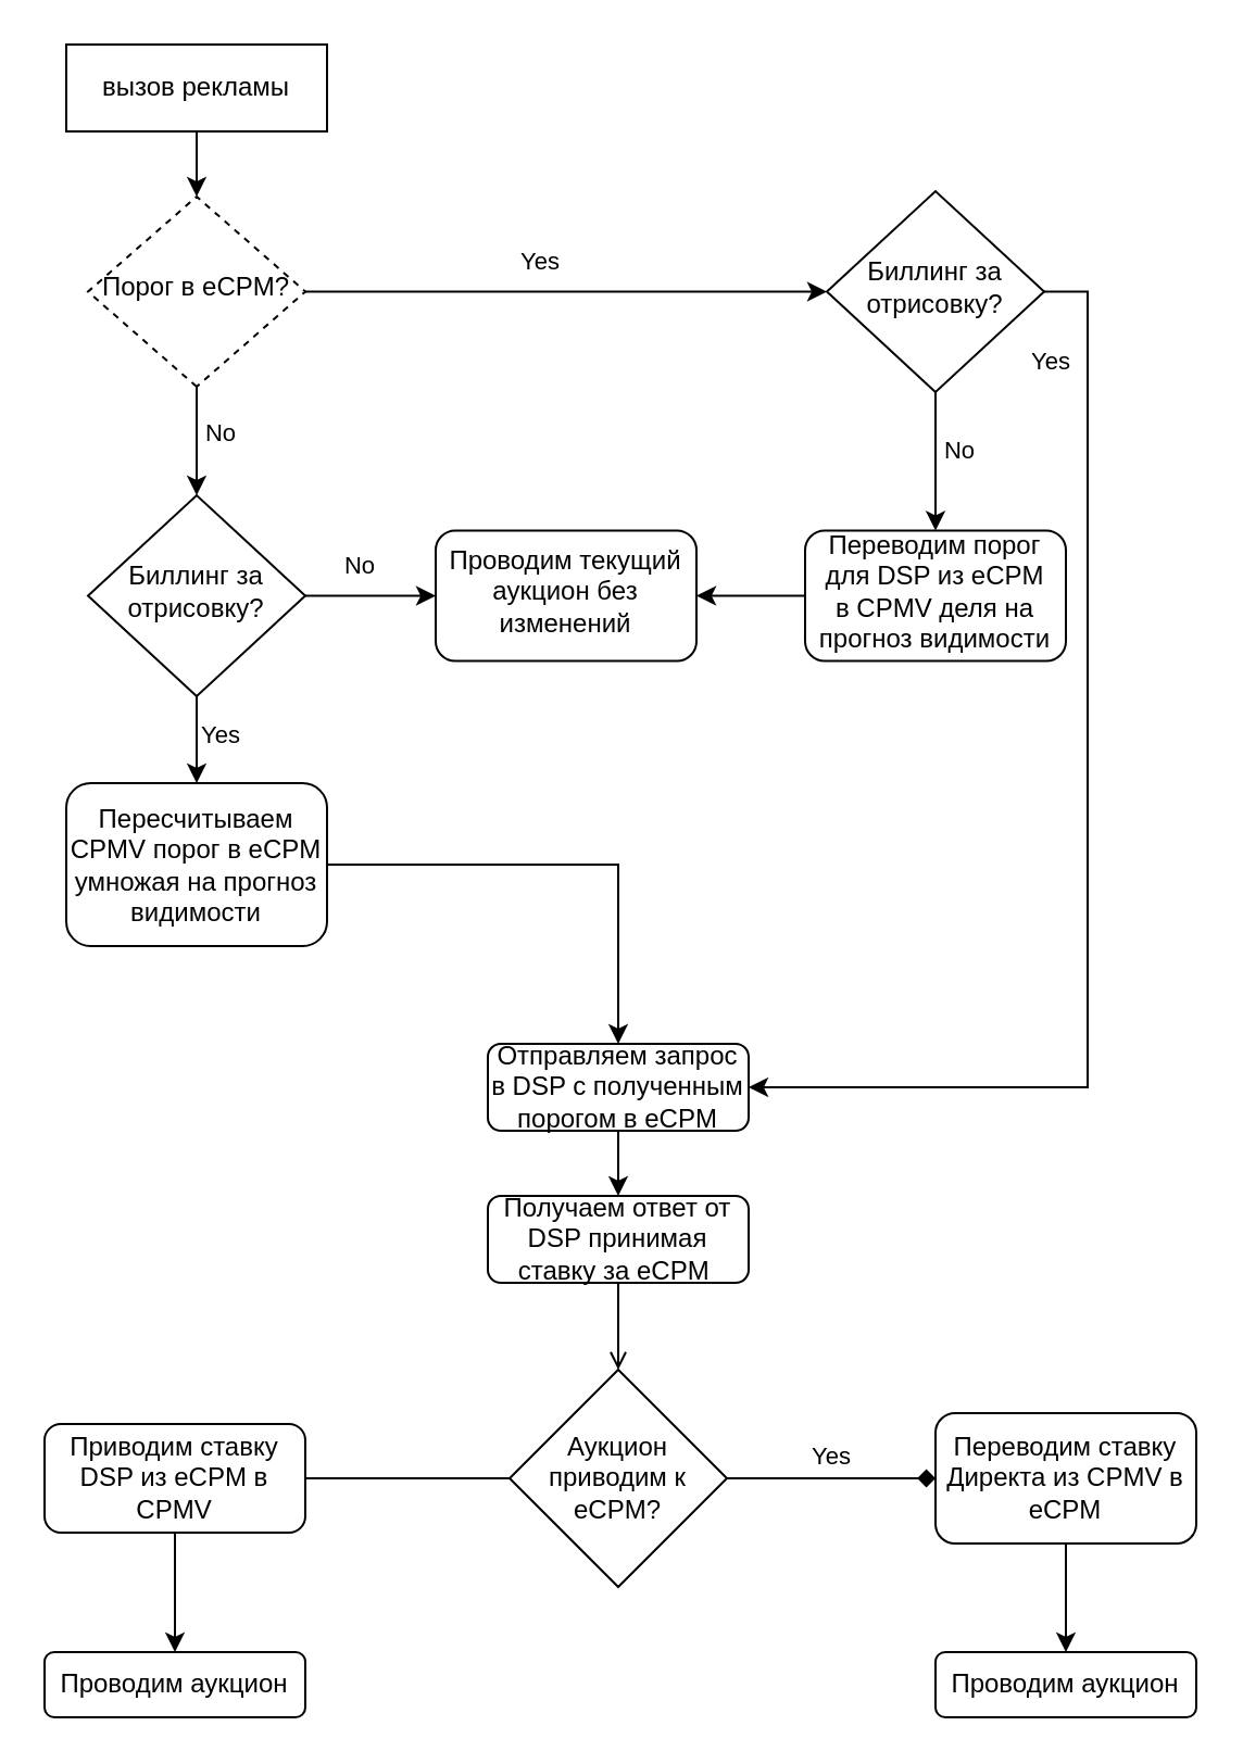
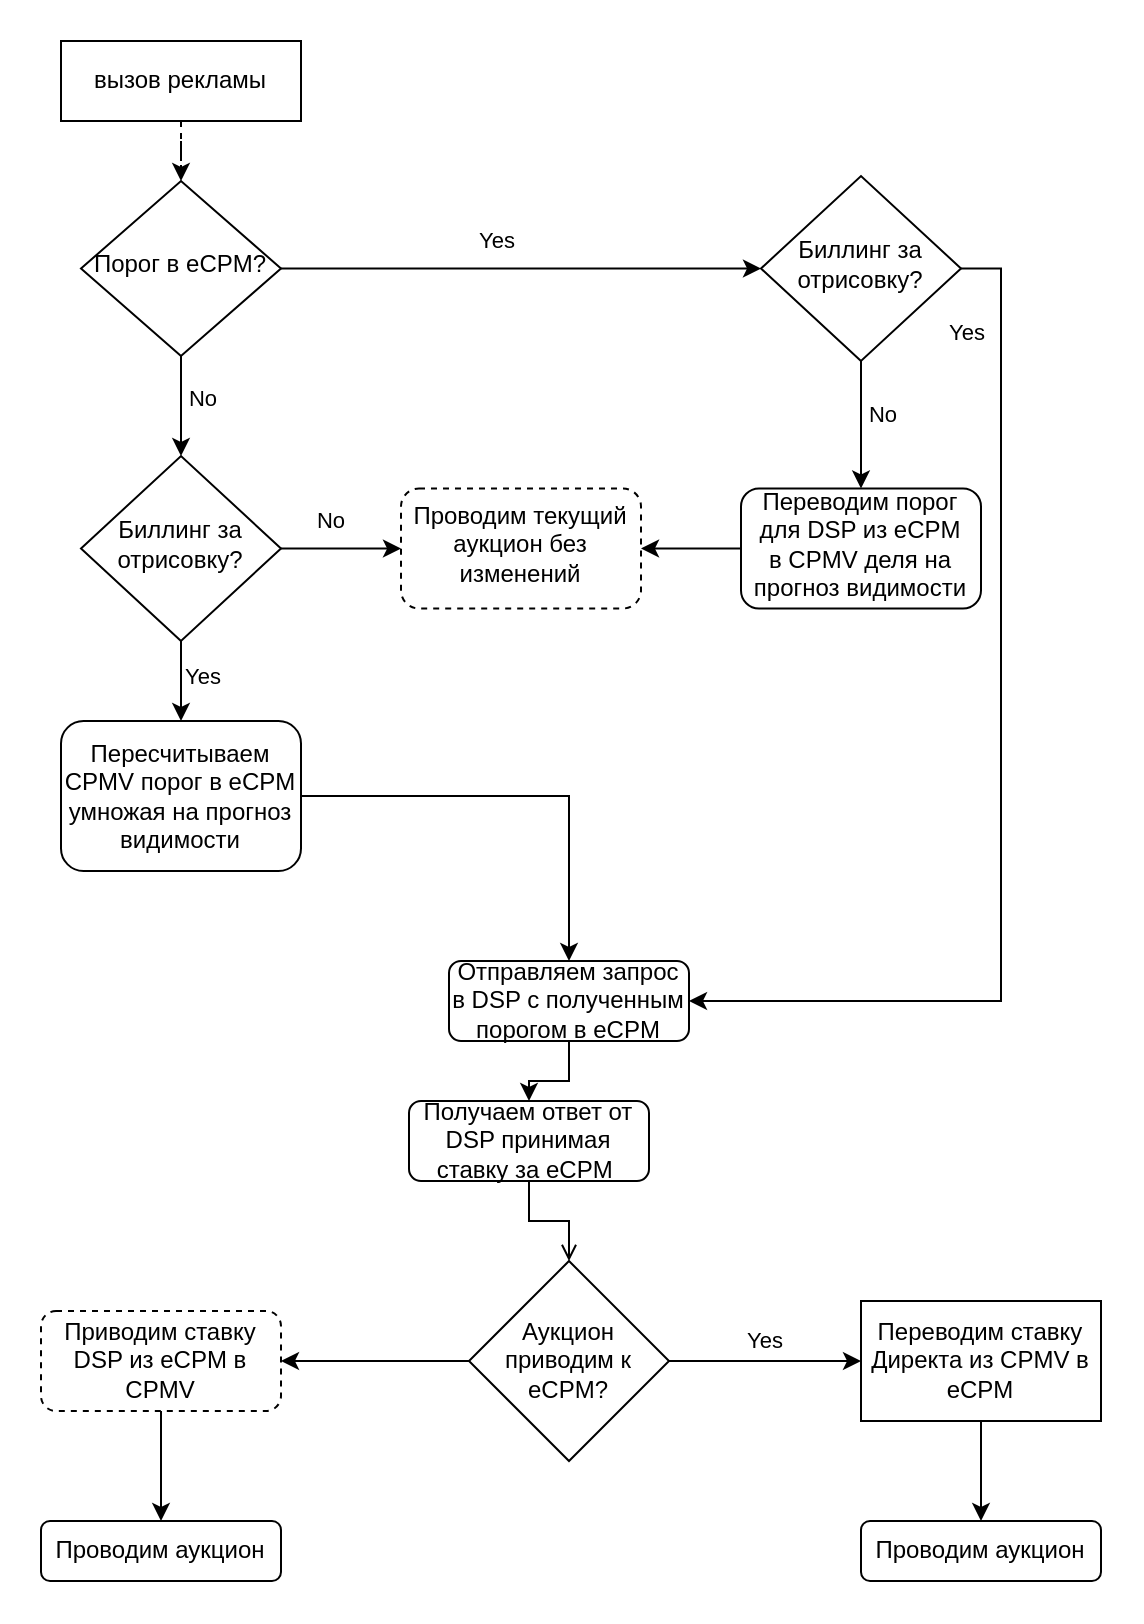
- <mxCell id="2" style="edgeStyle=orthogonalEdgeStyle;rounded=0;sketch=0;orthogonalLoop=1;jettySize=auto;html=1;entryX=0.5;entryY=1;entryDx=0;entryDy=0;" edge="1" parent="1" source="3" target="13"><mxGeometry relative="1" as="geometry" /></mxCell>
+ <mxCell id="2" style="edgeStyle=orthogonalEdgeStyle;rounded=0;sketch=0;orthogonalLoop=1;jettySize=auto;html=1;entryX=0.5;entryY=1;entryDx=0;entryDy=0;dashed=1;" edge="1" parent="1" source="3" target="13"><mxGeometry relative="1" as="geometry" /></mxCell>
- <mxCell id="13" value="Порог в eCPM?" style="rhombus;whiteSpace=wrap;html=1;shadow=0;fontFamily=Helvetica;fontSize=12;align=center;strokeWidth=1;spacing=6;spacingTop=-4;direction=west;dashed=1;" parent="1" vertex="1"><mxGeometry x="40" y="90" width="100" height="87.5" as="geometry" /></mxCell>
+ <mxCell id="13" value="Порог в eCPM?" style="rhombus;whiteSpace=wrap;html=1;shadow=0;fontFamily=Helvetica;fontSize=12;align=center;strokeWidth=1;spacing=6;spacingTop=-4;direction=west;" parent="1" vertex="1"><mxGeometry x="40" y="90" width="100" height="87.5" as="geometry" /></mxCell>
- <mxCell id="36" value="Проводим текущий аукцион без изменений" style="rounded=1;whiteSpace=wrap;html=1;shadow=0;strokeWidth=1;spacing=6;spacingTop=-4;" vertex="1" parent="1"><mxGeometry x="200" y="243.75" width="120" height="60" as="geometry" /></mxCell>
+ <mxCell id="36" value="Проводим текущий аукцион без изменений" style="rounded=1;whiteSpace=wrap;html=1;shadow=0;strokeWidth=1;spacing=6;spacingTop=-4;dashed=1;" vertex="1" parent="1"><mxGeometry x="200" y="243.75" width="120" height="60" as="geometry" /></mxCell>
- <mxCell id="19" value="Получаем ответ от DSP принимая ставку за eCPM&amp;nbsp;" style="rounded=1;whiteSpace=wrap;html=1;fontSize=12;glass=0;strokeWidth=1;shadow=0;" vertex="1" parent="1"><mxGeometry x="224" y="550" width="120" height="40" as="geometry" /></mxCell>
+ <mxCell id="19" value="Получаем ответ от DSP принимая ставку за eCPM&amp;nbsp;" style="rounded=1;whiteSpace=wrap;html=1;fontSize=12;glass=0;strokeWidth=1;shadow=0;" vertex="1" parent="1"><mxGeometry x="204" y="550" width="120" height="40" as="geometry" /></mxCell>
- <mxCell id="27" value="Приводим ставку DSP из eCPM в CPMV" style="rounded=1;whiteSpace=wrap;html=1;strokeWidth=1;" vertex="1" parent="1"><mxGeometry x="20" y="655" width="120" height="50" as="geometry" /></mxCell>
+ <mxCell id="27" value="Приводим ставку DSP из eCPM в CPMV" style="rounded=1;whiteSpace=wrap;html=1;strokeWidth=1;dashed=1;" vertex="1" parent="1"><mxGeometry x="20" y="655" width="120" height="50" as="geometry" /></mxCell>
- <mxCell id="21" style="edgeStyle=orthogonalEdgeStyle;rounded=0;sketch=0;orthogonalLoop=1;jettySize=auto;html=1;entryX=1;entryY=0.5;entryDx=0;entryDy=0;endArrow=none;" edge="1" parent="1" source="22" target="27"><mxGeometry relative="1" as="geometry" /></mxCell>
+ <mxCell id="21" style="edgeStyle=orthogonalEdgeStyle;rounded=0;sketch=0;orthogonalLoop=1;jettySize=auto;html=1;entryX=1;entryY=0.5;entryDx=0;entryDy=0;" edge="1" parent="1" source="22" target="27"><mxGeometry relative="1" as="geometry" /></mxCell>
- <mxCell id="20" value="Yes" style="edgeStyle=orthogonalEdgeStyle;rounded=0;orthogonalLoop=1;jettySize=auto;html=1;endArrow=diamond;" edge="1" parent="1" source="22" target="24"><mxGeometry y="10" relative="1" as="geometry"><mxPoint as="offset" /></mxGeometry></mxCell>
+ <mxCell id="20" value="Yes" style="edgeStyle=orthogonalEdgeStyle;rounded=0;orthogonalLoop=1;jettySize=auto;html=1;" edge="1" parent="1" source="22" target="24"><mxGeometry y="10" relative="1" as="geometry"><mxPoint as="offset" /></mxGeometry></mxCell>
- <mxCell id="24" value="Переводим ставку Директа из CPMV в eCPM" style="rounded=1;whiteSpace=wrap;html=1;strokeWidth=1;" vertex="1" parent="1"><mxGeometry x="430" y="650" width="120" height="60" as="geometry" /></mxCell>
+ <mxCell id="24" value="Переводим ставку Директа из CPMV в eCPM" style="whiteSpace=wrap;html=1;strokeWidth=1;rounded=0;" vertex="1" parent="1"><mxGeometry x="430" y="650" width="120" height="60" as="geometry" /></mxCell>
